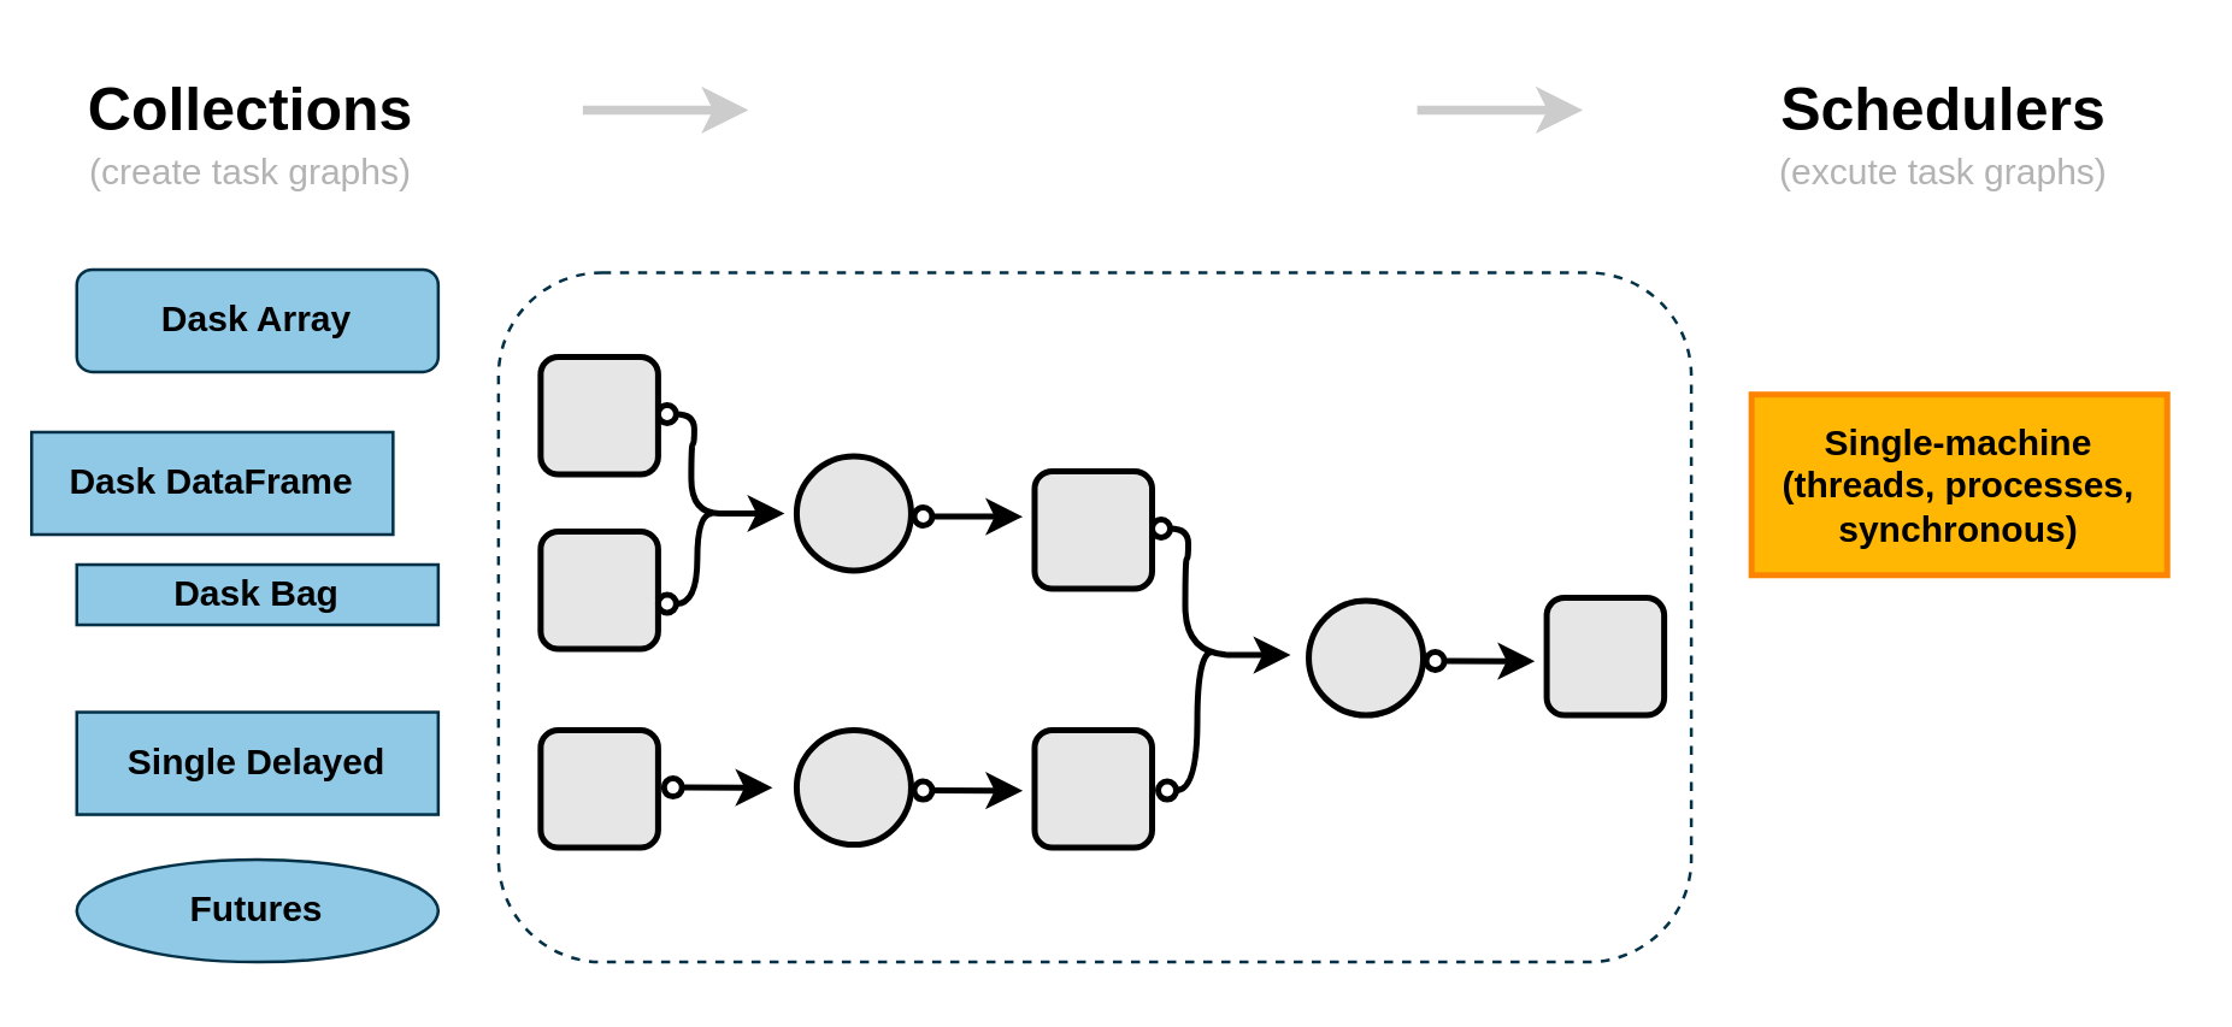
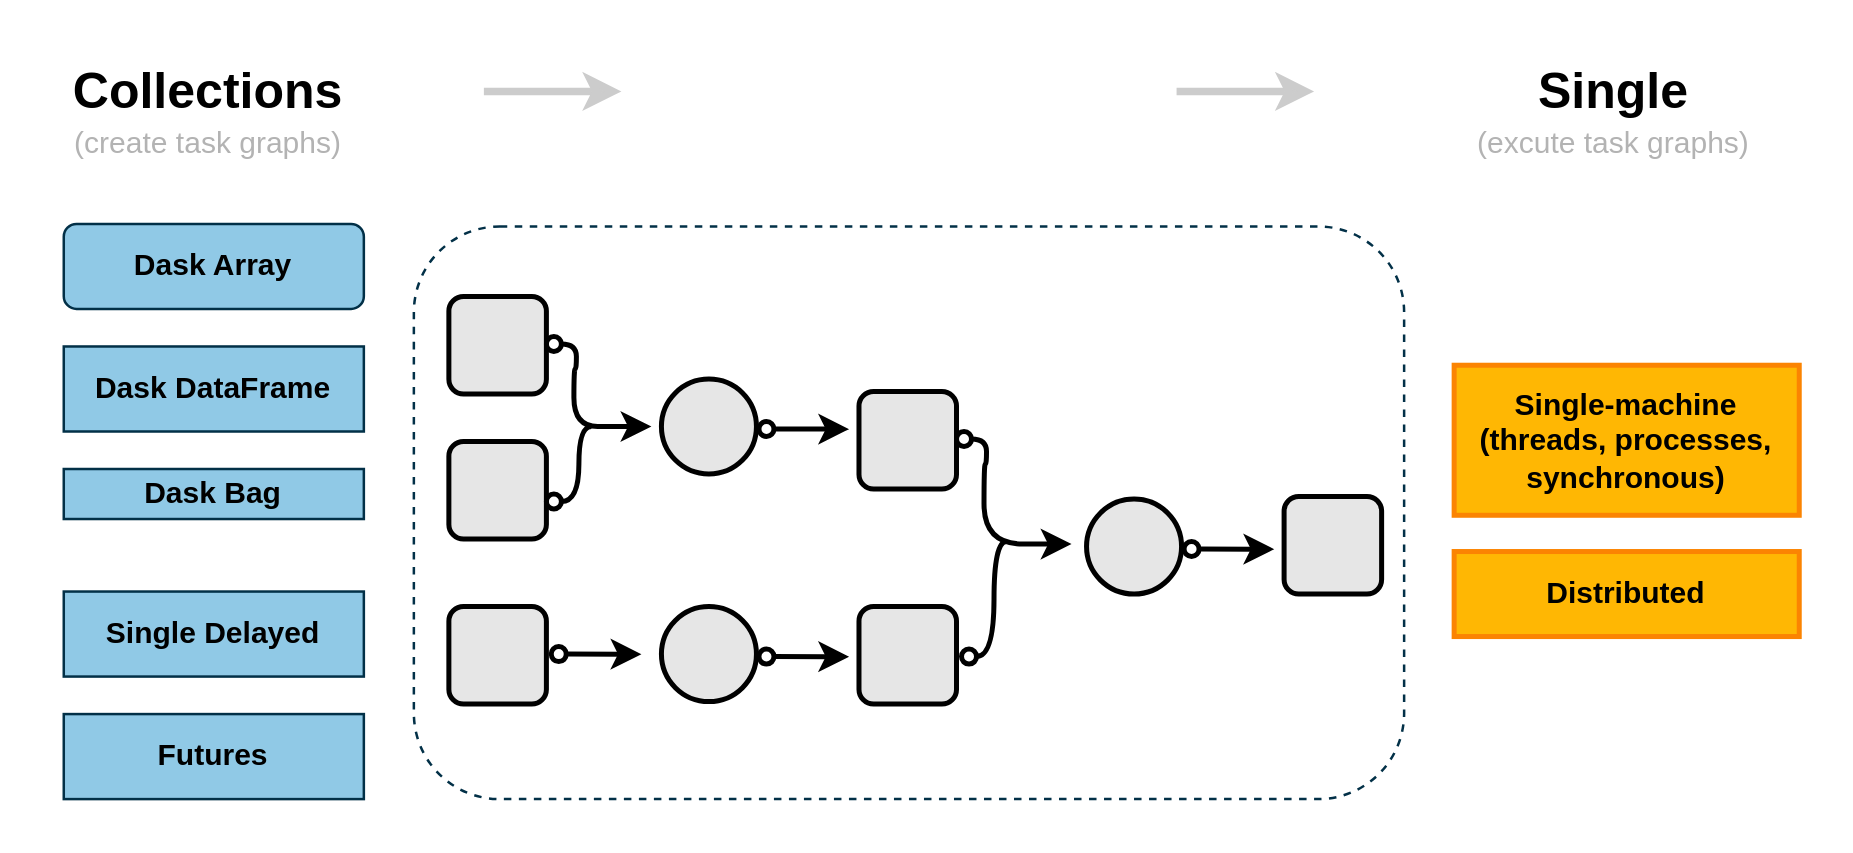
- <mxCell id="11" value="&lt;font style=&quot;font-size: 20px;&quot;&gt;&lt;b style=&quot;&quot;&gt;Schedulers&lt;/b&gt;&lt;/font&gt;" style="text;html=1;strokeColor=none;fillColor=none;align=center;verticalAlign=middle;whiteSpace=wrap;rounded=0;" parent="1" vertex="1"><mxGeometry x="600" y="20" width="90" height="30" as="geometry" /></mxCell>
+ <mxCell id="11" value="&lt;font style=&quot;font-size: 20px;&quot;&gt;&lt;b style=&quot;&quot;&gt;Single&lt;/b&gt;&lt;/font&gt;" style="text;html=1;strokeColor=none;fillColor=none;align=center;verticalAlign=middle;whiteSpace=wrap;rounded=0;" parent="1" vertex="1"><mxGeometry x="600" y="20" width="90" height="30" as="geometry" /></mxCell>
- <mxCell id="3" value="&lt;b&gt;Dask DataFrame&lt;br&gt;&lt;/b&gt;" style="rounded=0;whiteSpace=wrap;html=1;fillColor=#90C9E6;strokeColor=#023047;" parent="1" vertex="1"><mxGeometry x="10" y="143" width="120" height="34" as="geometry" /></mxCell>
+ <mxCell id="3" value="&lt;b&gt;Dask DataFrame&lt;br&gt;&lt;/b&gt;" style="rounded=0;whiteSpace=wrap;html=1;fillColor=#90C9E6;strokeColor=#023047;" parent="1" vertex="1"><mxGeometry x="25" y="138" width="120" height="34" as="geometry" /></mxCell>
- <mxCell id="31" value="&lt;b&gt;Single-machine (threads, processes, synchronous)&lt;/b&gt;" style="rounded=0;whiteSpace=wrap;html=1;fillColor=#FFB703;strokeColor=#FB8402;strokeWidth=2;" parent="1" vertex="1"><mxGeometry x="581" y="130.5" width="138" height="60" as="geometry" /></mxCell>
+ <mxCell id="31" value="&lt;b&gt;Single-machine (threads, processes, synchronous)&lt;/b&gt;" style="rounded=0;whiteSpace=wrap;html=1;fillColor=#FFB703;strokeColor=#FB8402;strokeWidth=2;" parent="1" vertex="1"><mxGeometry x="581" y="145.5" width="138" height="60" as="geometry" /></mxCell>
+ <mxCell id="32" value="&lt;b&gt;Distributed&lt;/b&gt;" style="rounded=0;whiteSpace=wrap;html=1;fillColor=#FFB703;strokeColor=#FB8402;strokeWidth=2;" parent="1" vertex="1"><mxGeometry x="581" y="220" width="138" height="34" as="geometry" /></mxCell>
- <mxCell id="6" value="&lt;b&gt;Futures&lt;br&gt;&lt;/b&gt;" style="ellipse;whiteSpace=wrap;html=1;fillColor=#90C9E6;strokeColor=#023047;" parent="1" vertex="1"><mxGeometry x="25" y="285" width="120" height="34" as="geometry" /></mxCell>
+ <mxCell id="6" value="&lt;b&gt;Futures&lt;br&gt;&lt;/b&gt;" style="rounded=0;whiteSpace=wrap;html=1;fillColor=#90C9E6;strokeColor=#023047;" parent="1" vertex="1"><mxGeometry x="25" y="285" width="120" height="34" as="geometry" /></mxCell>
